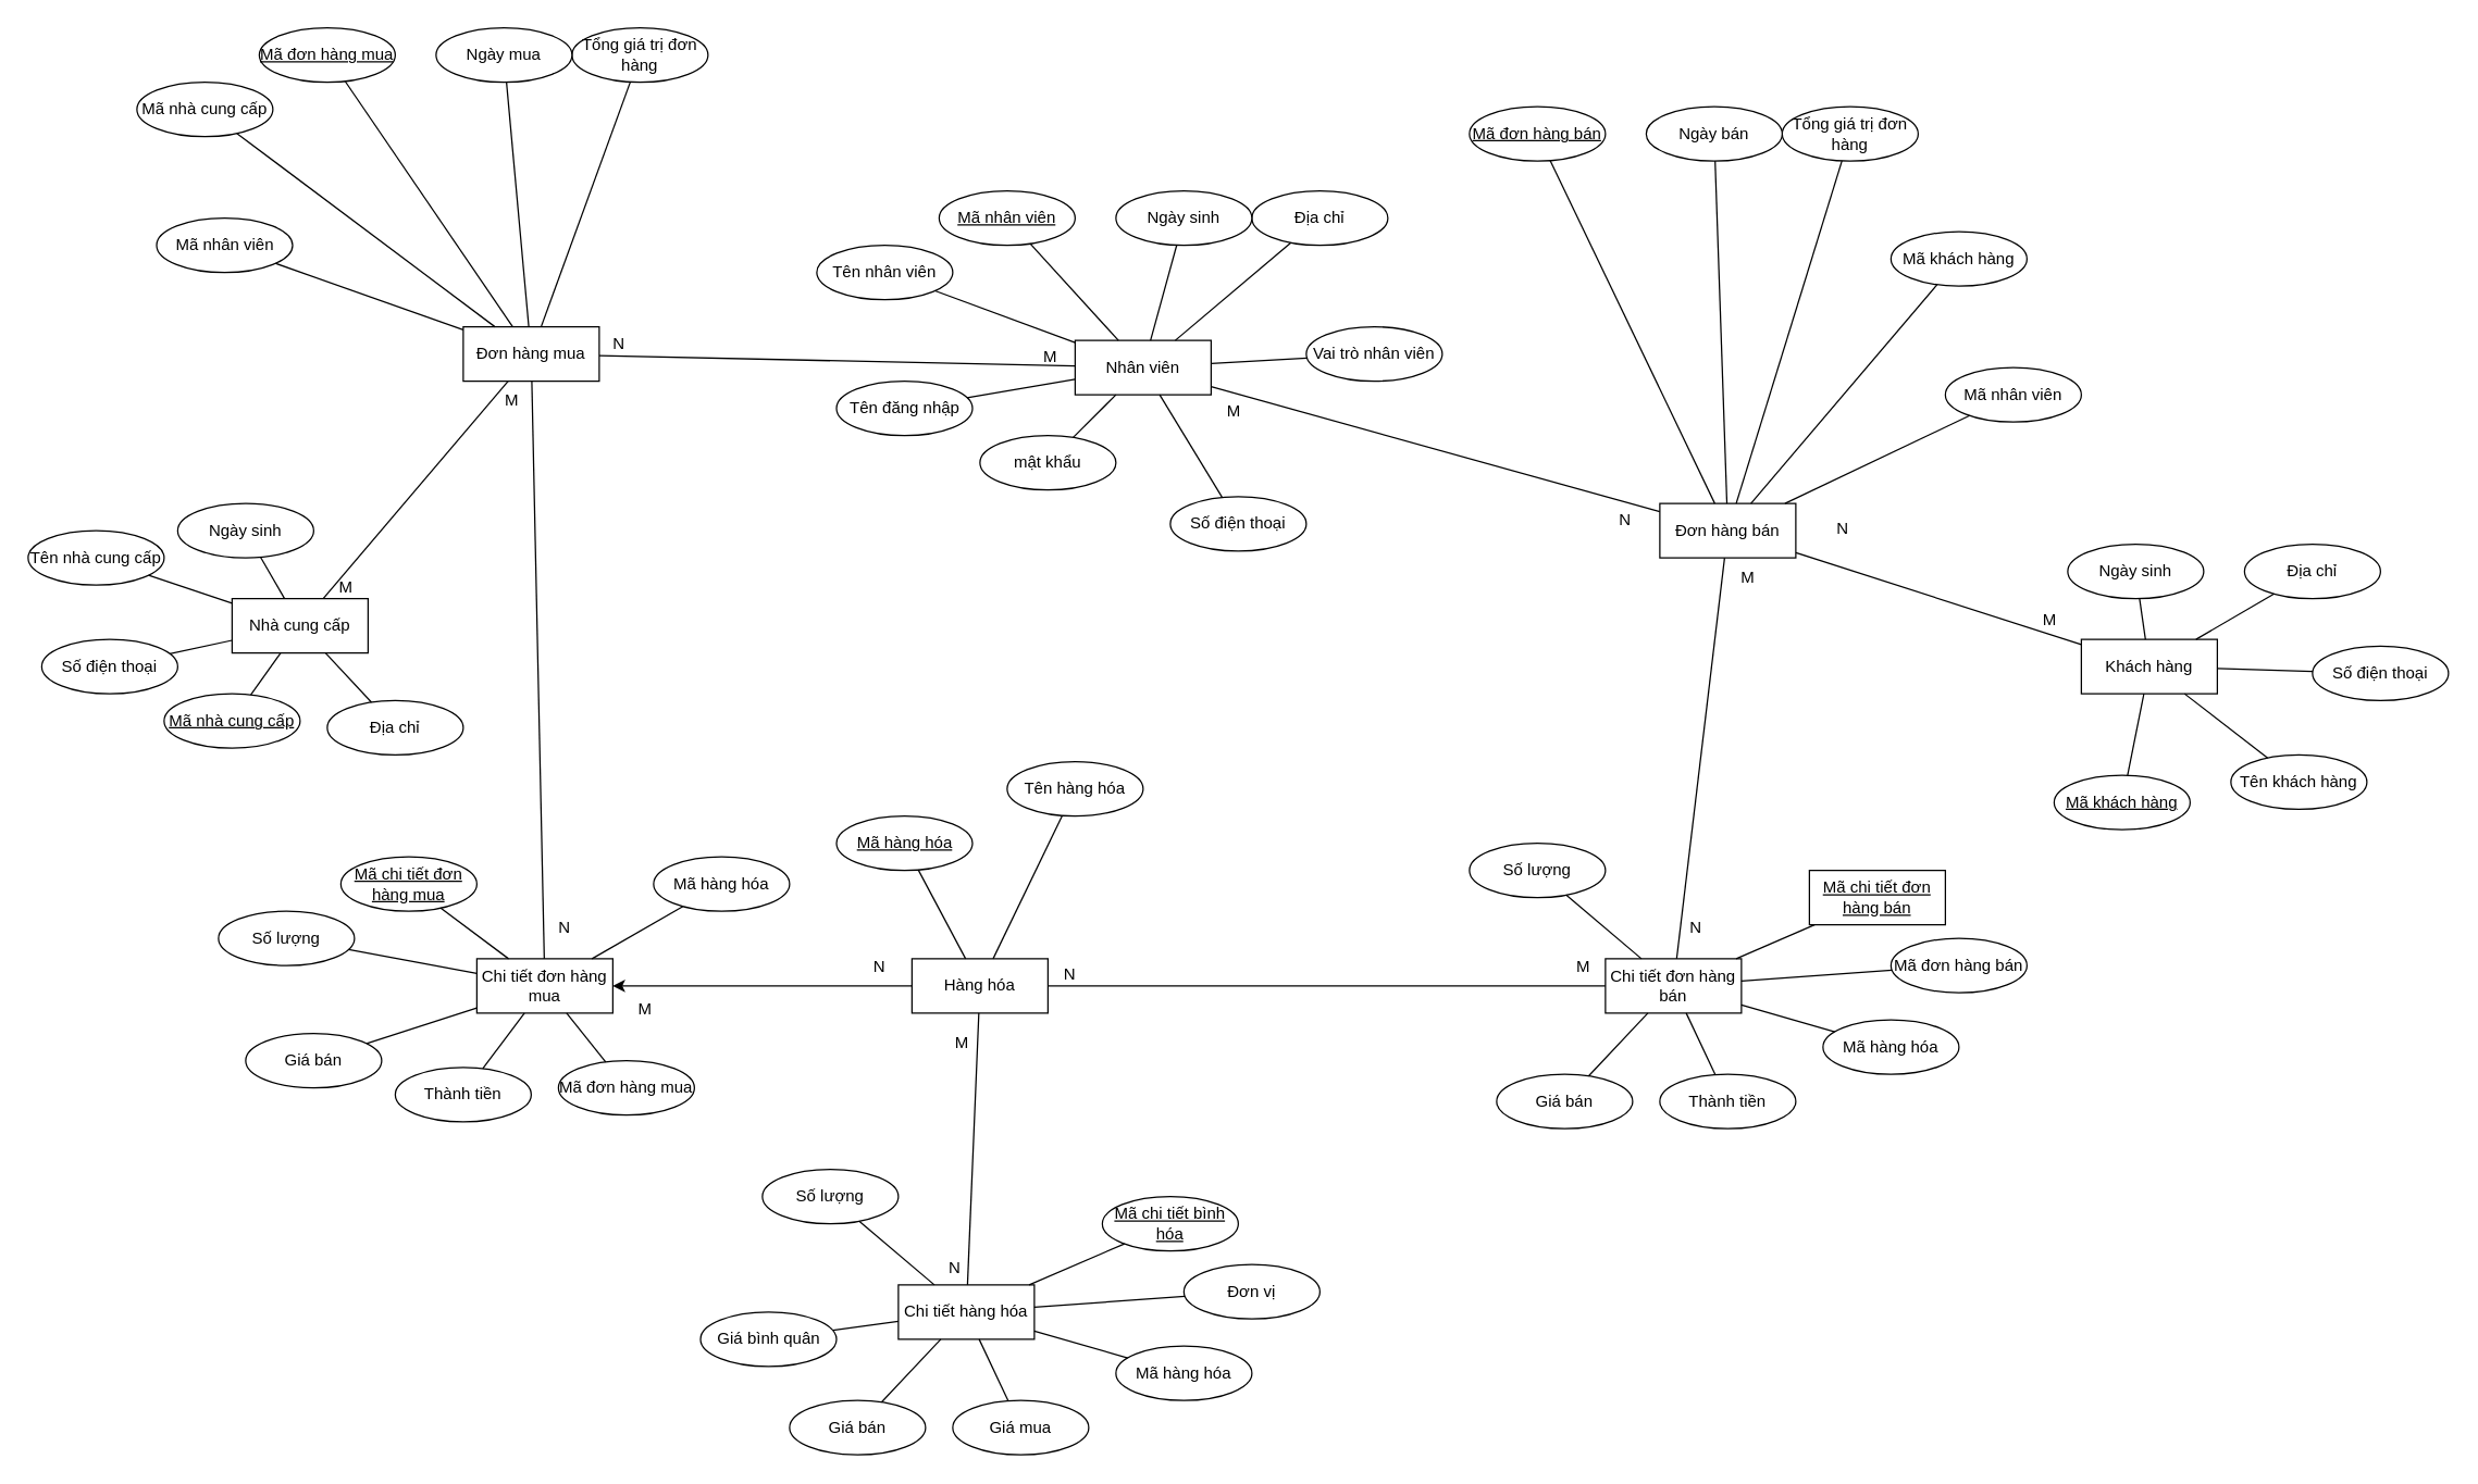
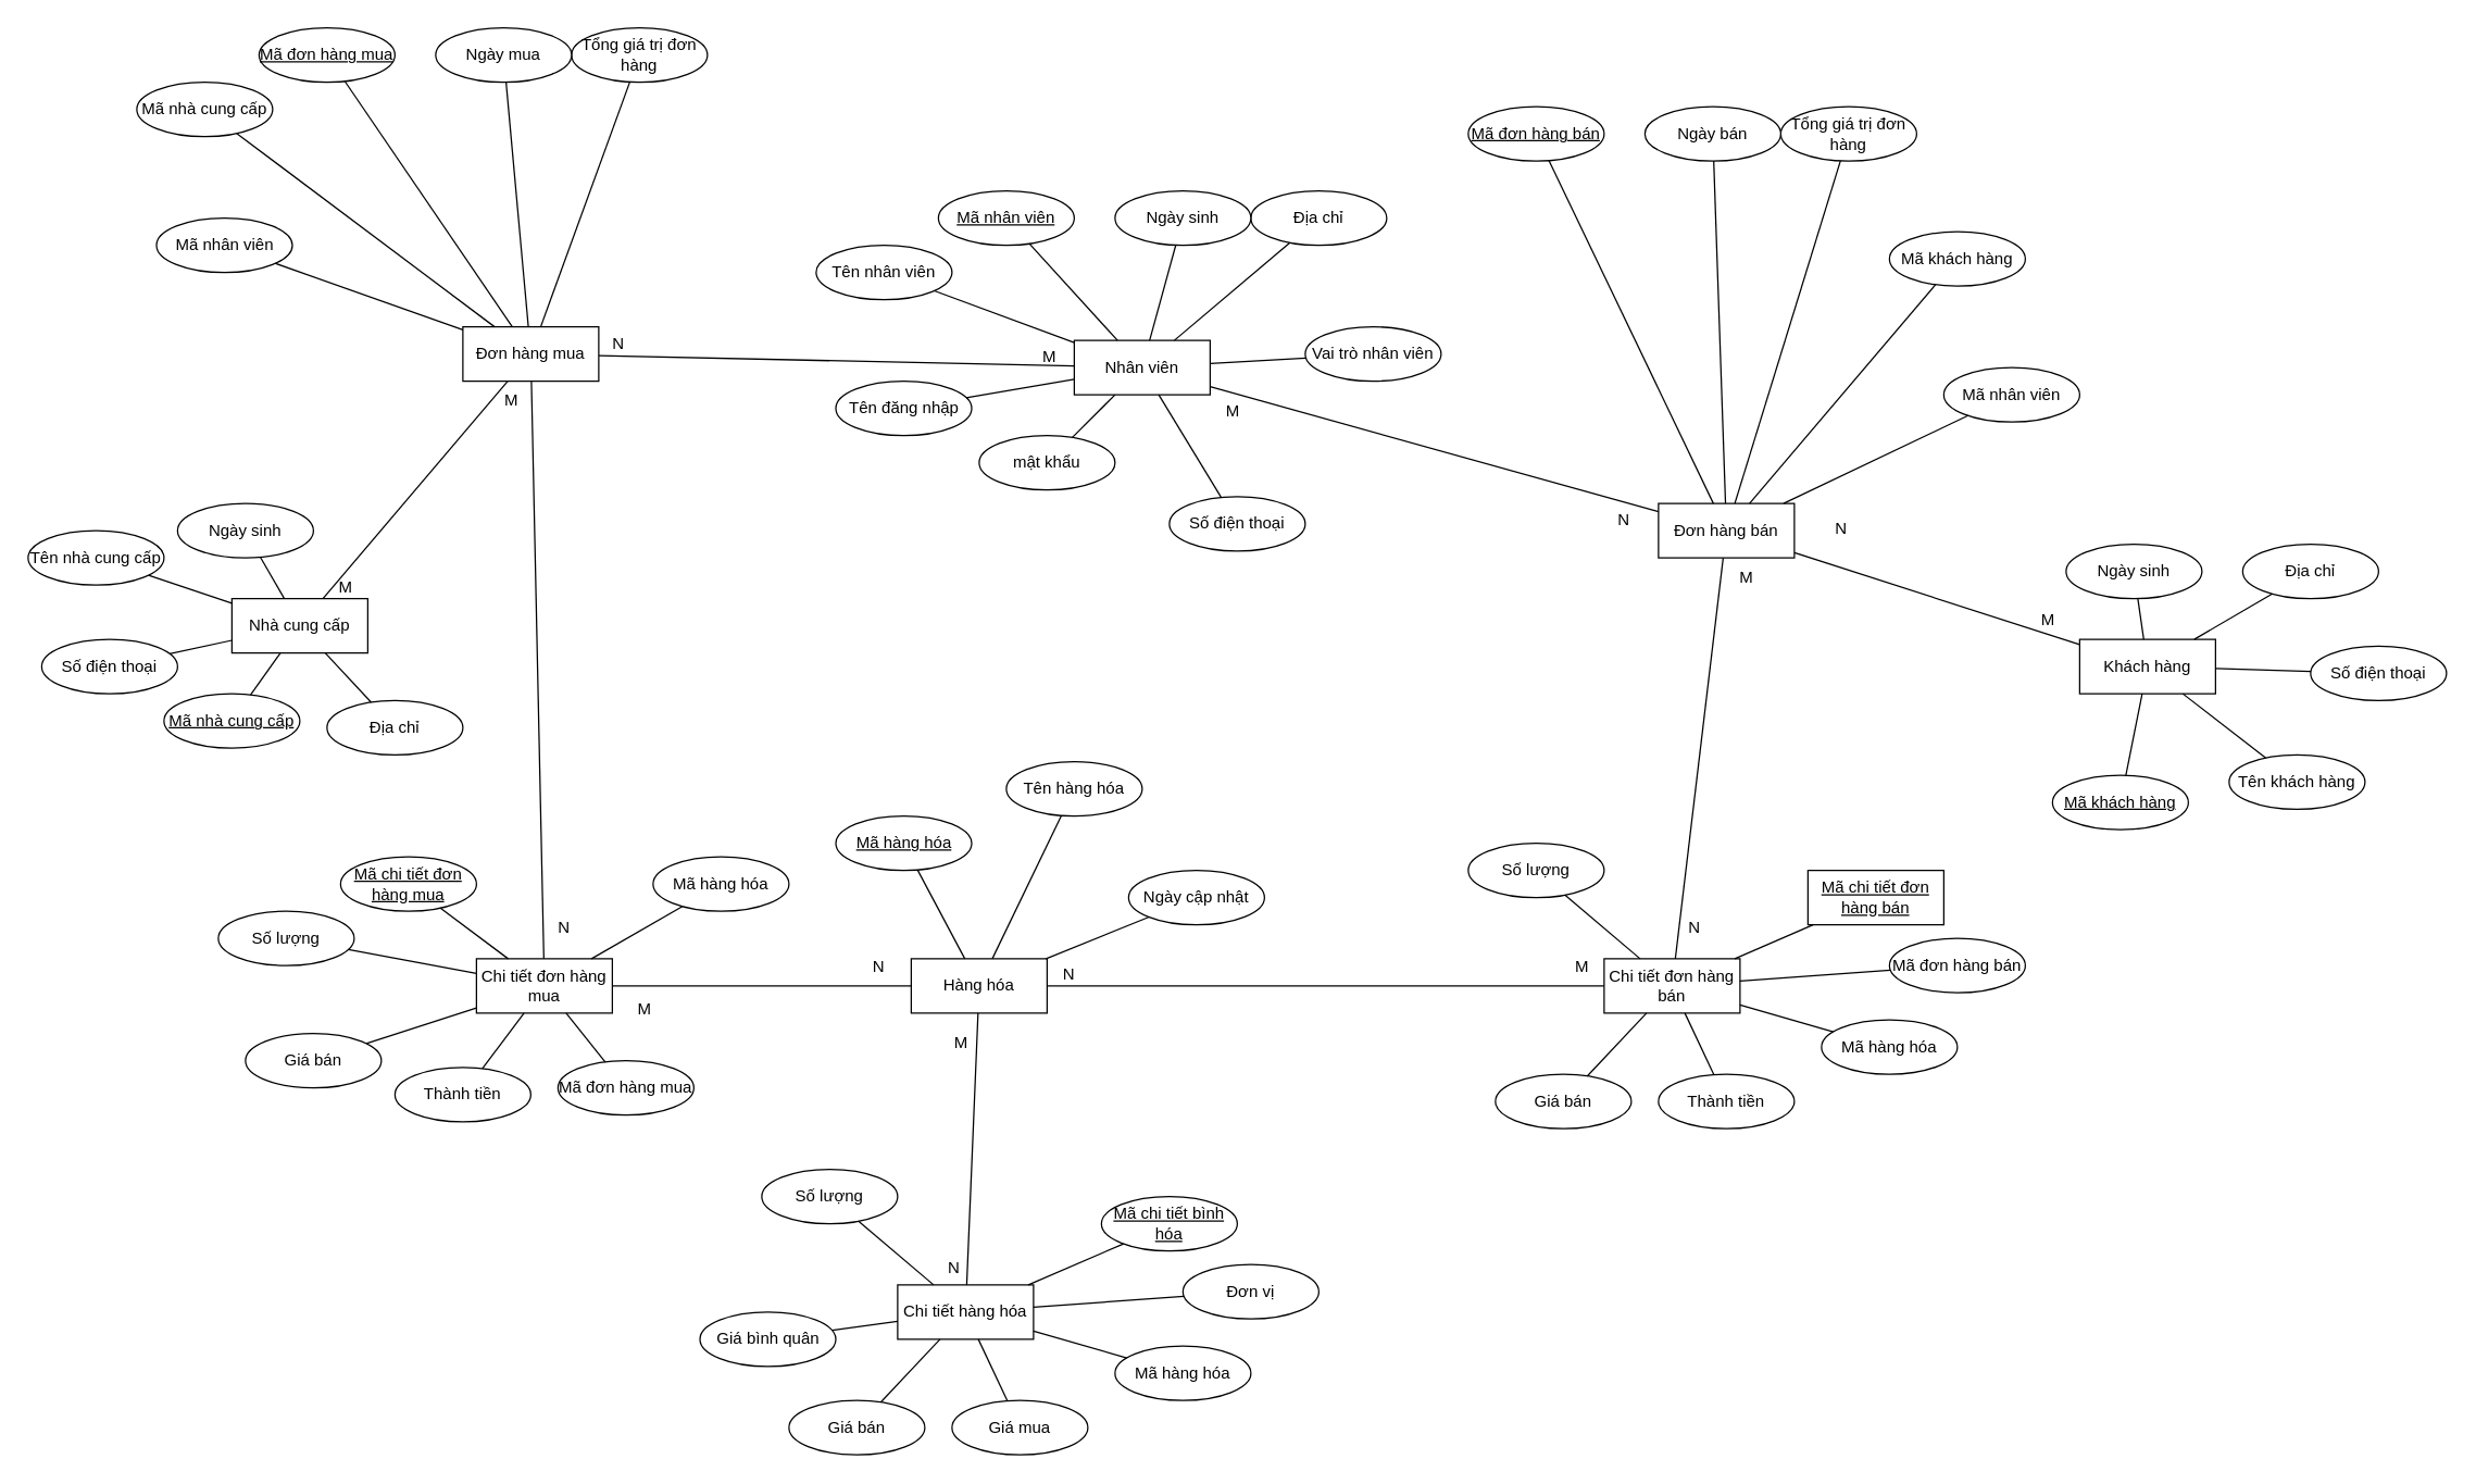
+ <mxCell id="19" value="Ngày cập nhật" style="ellipse;whiteSpace=wrap;html=1;align=center;" parent="1" vertex="1"><mxGeometry x="830" y="640" width="100" height="40" as="geometry" /></mxCell>
+ <mxCell id="34" value="" style="endArrow=none;html=1;rounded=0;" parent="1" source="19" target="16" edge="1"><mxGeometry relative="1" as="geometry"><mxPoint x="630.119" y="919.738" as="sourcePoint" /><mxPoint x="661.45" y="990.29" as="targetPoint" /></mxGeometry></mxCell>
- <mxCell id="76" value="" style="endArrow=classic;html=1;rounded=0;" parent="1" source="16" target="39" edge="1"><mxGeometry relative="1" as="geometry"><mxPoint x="1044" y="502" as="sourcePoint" /><mxPoint x="390" y="718" as="targetPoint" /></mxGeometry></mxCell>
+ <mxCell id="76" value="" style="endArrow=none;html=1;rounded=0;" parent="1" source="16" target="39" edge="1"><mxGeometry relative="1" as="geometry"><mxPoint x="1044" y="502" as="sourcePoint" /><mxPoint x="390" y="718" as="targetPoint" /></mxGeometry></mxCell>
